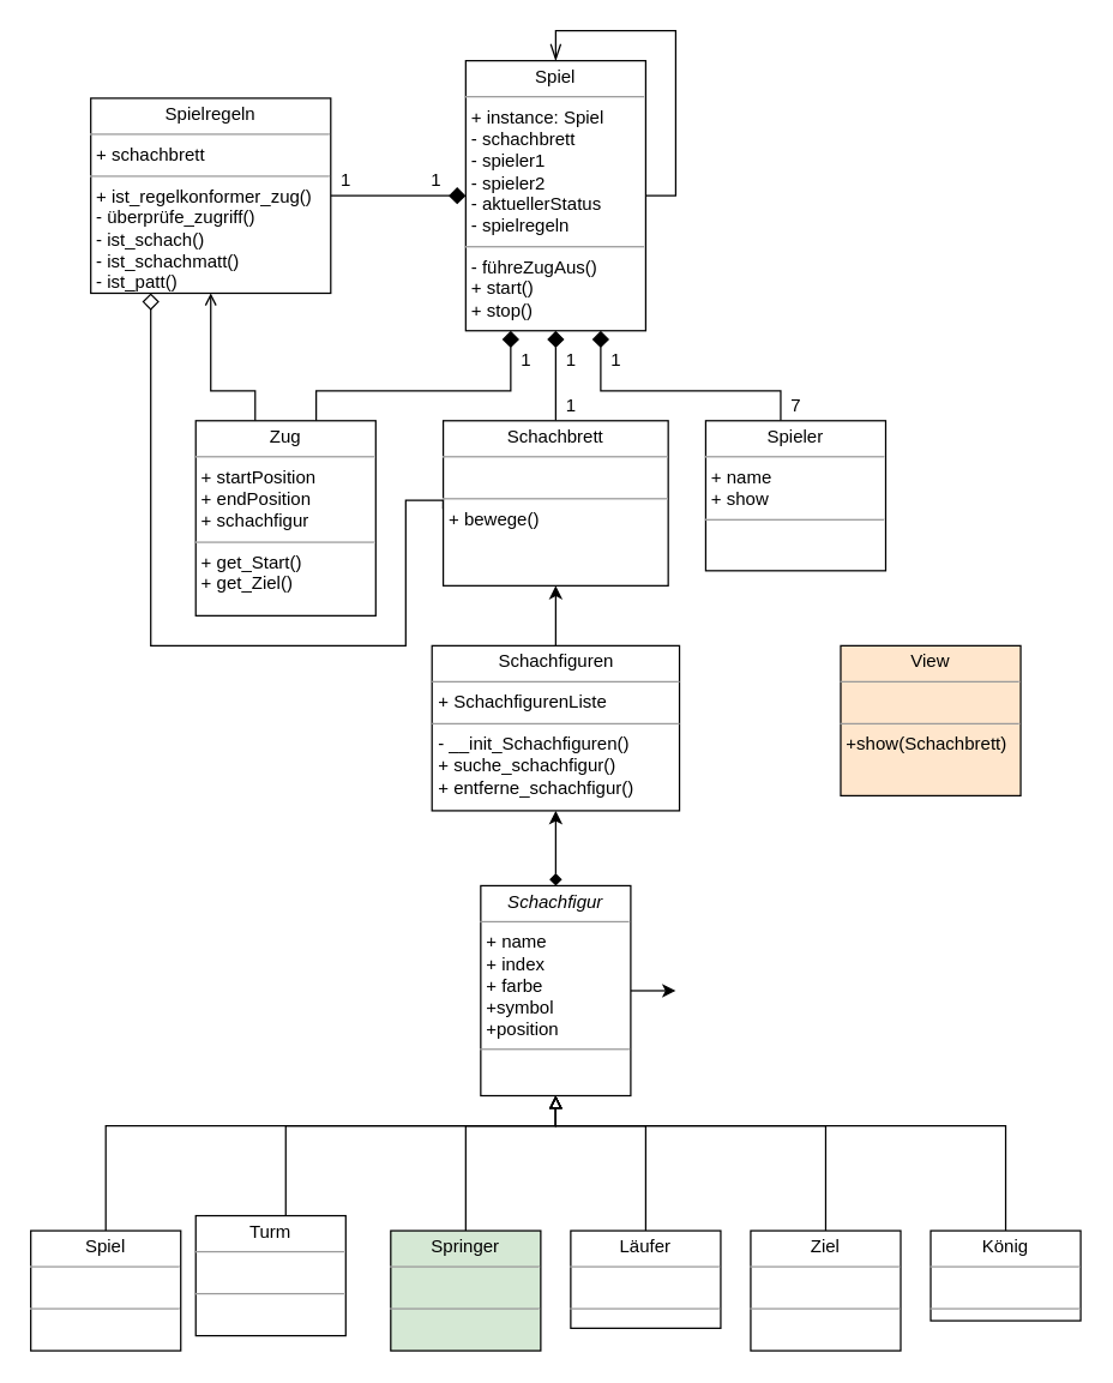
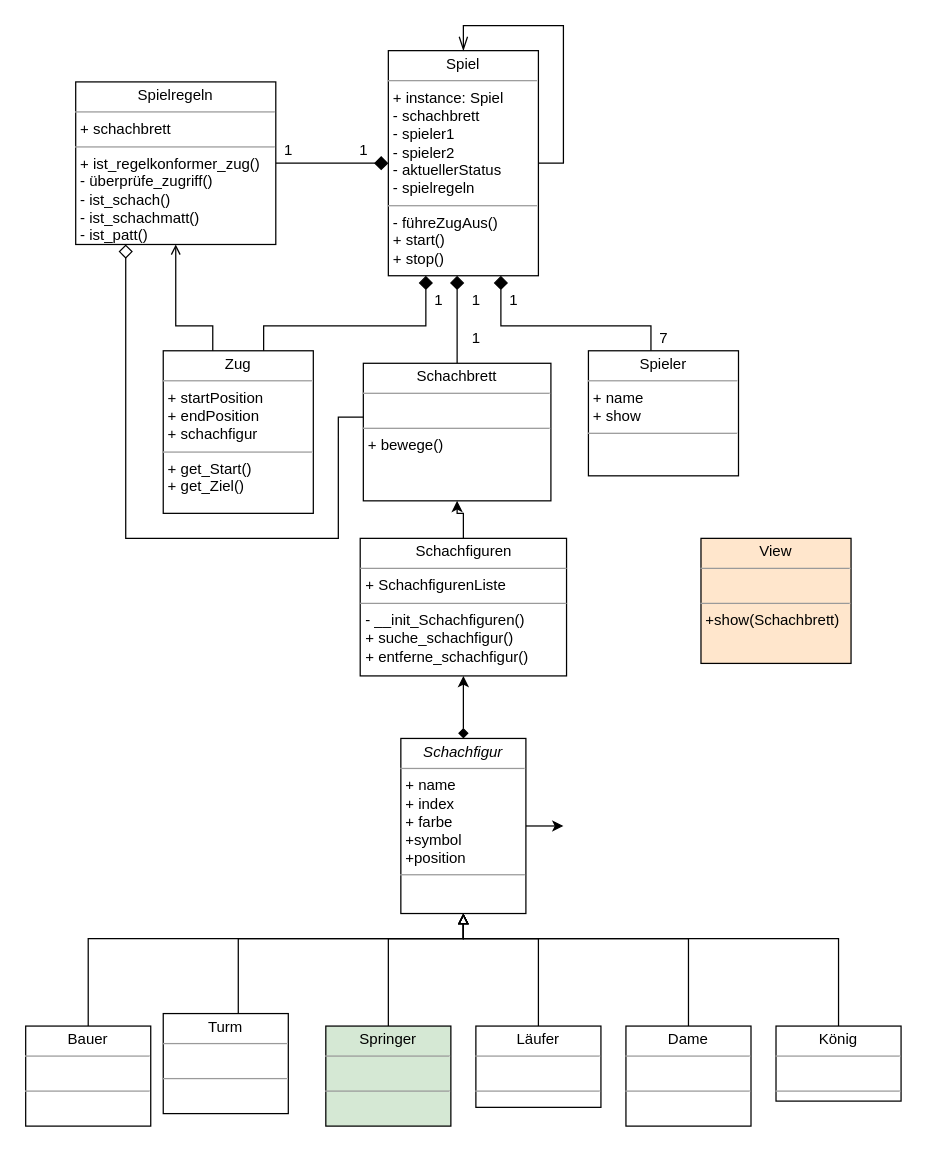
- <mxCell id="22" value="&lt;p style=&quot;margin:0px;margin-top:4px;text-align:center;&quot;&gt;Schachbrett&lt;/p&gt;&lt;hr size=&quot;1&quot;&gt;&lt;p style=&quot;margin:0px;margin-left:4px;&quot;&gt;&lt;br&gt;&lt;/p&gt;&lt;hr size=&quot;1&quot;&gt;&lt;p style=&quot;margin:0px;margin-left:4px;&quot;&gt;&lt;span style=&quot;background-color: initial;&quot;&gt;+ bewege()&lt;/span&gt;&lt;br&gt;&lt;/p&gt;" style="verticalAlign=top;align=left;overflow=fill;fontSize=12;fontFamily=Helvetica;html=1;rounded=0;shadow=0;comic=0;labelBackgroundColor=none;strokeWidth=1" vertex="1" parent="1"><mxGeometry x="295" y="280" width="150" height="110" as="geometry" /></mxCell>
+ <mxCell id="22" value="&lt;p style=&quot;margin:0px;margin-top:4px;text-align:center;&quot;&gt;Schachbrett&lt;/p&gt;&lt;hr size=&quot;1&quot;&gt;&lt;p style=&quot;margin:0px;margin-left:4px;&quot;&gt;&lt;br&gt;&lt;/p&gt;&lt;hr size=&quot;1&quot;&gt;&lt;p style=&quot;margin:0px;margin-left:4px;&quot;&gt;&lt;span style=&quot;background-color: initial;&quot;&gt;+ bewege()&lt;/span&gt;&lt;br&gt;&lt;/p&gt;" style="verticalAlign=top;align=left;overflow=fill;fontSize=12;fontFamily=Helvetica;html=1;rounded=0;shadow=0;comic=0;labelBackgroundColor=none;strokeWidth=1" vertex="1" parent="1"><mxGeometry x="290" y="290" width="150" height="110" as="geometry" /></mxCell>
- <mxCell id="9" value="&lt;p style=&quot;margin:0px;margin-top:4px;text-align:center;&quot;&gt;Spiel&lt;/p&gt;&lt;hr size=&quot;1&quot;&gt;&lt;p style=&quot;margin:0px;margin-left:4px;&quot;&gt;&lt;br&gt;&lt;/p&gt;&lt;hr size=&quot;1&quot;&gt;&lt;p style=&quot;margin:0px;margin-left:4px;&quot;&gt;&lt;br&gt;&lt;/p&gt;" style="verticalAlign=top;align=left;overflow=fill;fontSize=12;fontFamily=Helvetica;html=1;rounded=0;shadow=0;comic=0;labelBackgroundColor=none;strokeWidth=1" vertex="1" parent="1"><mxGeometry x="20" y="820" width="100" height="80" as="geometry" /></mxCell>
+ <mxCell id="9" value="&lt;p style=&quot;margin:0px;margin-top:4px;text-align:center;&quot;&gt;Bauer&lt;/p&gt;&lt;hr size=&quot;1&quot;&gt;&lt;p style=&quot;margin:0px;margin-left:4px;&quot;&gt;&lt;br&gt;&lt;/p&gt;&lt;hr size=&quot;1&quot;&gt;&lt;p style=&quot;margin:0px;margin-left:4px;&quot;&gt;&lt;br&gt;&lt;/p&gt;" style="verticalAlign=top;align=left;overflow=fill;fontSize=12;fontFamily=Helvetica;html=1;rounded=0;shadow=0;comic=0;labelBackgroundColor=none;strokeWidth=1" vertex="1" parent="1"><mxGeometry x="20" y="820" width="100" height="80" as="geometry" /></mxCell>
- <mxCell id="17" value="&lt;p style=&quot;margin:0px;margin-top:4px;text-align:center;&quot;&gt;Ziel&lt;/p&gt;&lt;hr size=&quot;1&quot;&gt;&lt;p style=&quot;margin:0px;margin-left:4px;&quot;&gt;&lt;br&gt;&lt;/p&gt;&lt;hr size=&quot;1&quot;&gt;&lt;p style=&quot;margin:0px;margin-left:4px;&quot;&gt;&lt;br&gt;&lt;/p&gt;" style="verticalAlign=top;align=left;overflow=fill;fontSize=12;fontFamily=Helvetica;html=1;rounded=0;shadow=0;comic=0;labelBackgroundColor=none;strokeWidth=1" vertex="1" parent="1"><mxGeometry x="500" y="820" width="100" height="80" as="geometry" /></mxCell>
+ <mxCell id="17" value="&lt;p style=&quot;margin:0px;margin-top:4px;text-align:center;&quot;&gt;Dame&lt;/p&gt;&lt;hr size=&quot;1&quot;&gt;&lt;p style=&quot;margin:0px;margin-left:4px;&quot;&gt;&lt;br&gt;&lt;/p&gt;&lt;hr size=&quot;1&quot;&gt;&lt;p style=&quot;margin:0px;margin-left:4px;&quot;&gt;&lt;br&gt;&lt;/p&gt;" style="verticalAlign=top;align=left;overflow=fill;fontSize=12;fontFamily=Helvetica;html=1;rounded=0;shadow=0;comic=0;labelBackgroundColor=none;strokeWidth=1" vertex="1" parent="1"><mxGeometry x="500" y="820" width="100" height="80" as="geometry" /></mxCell>
